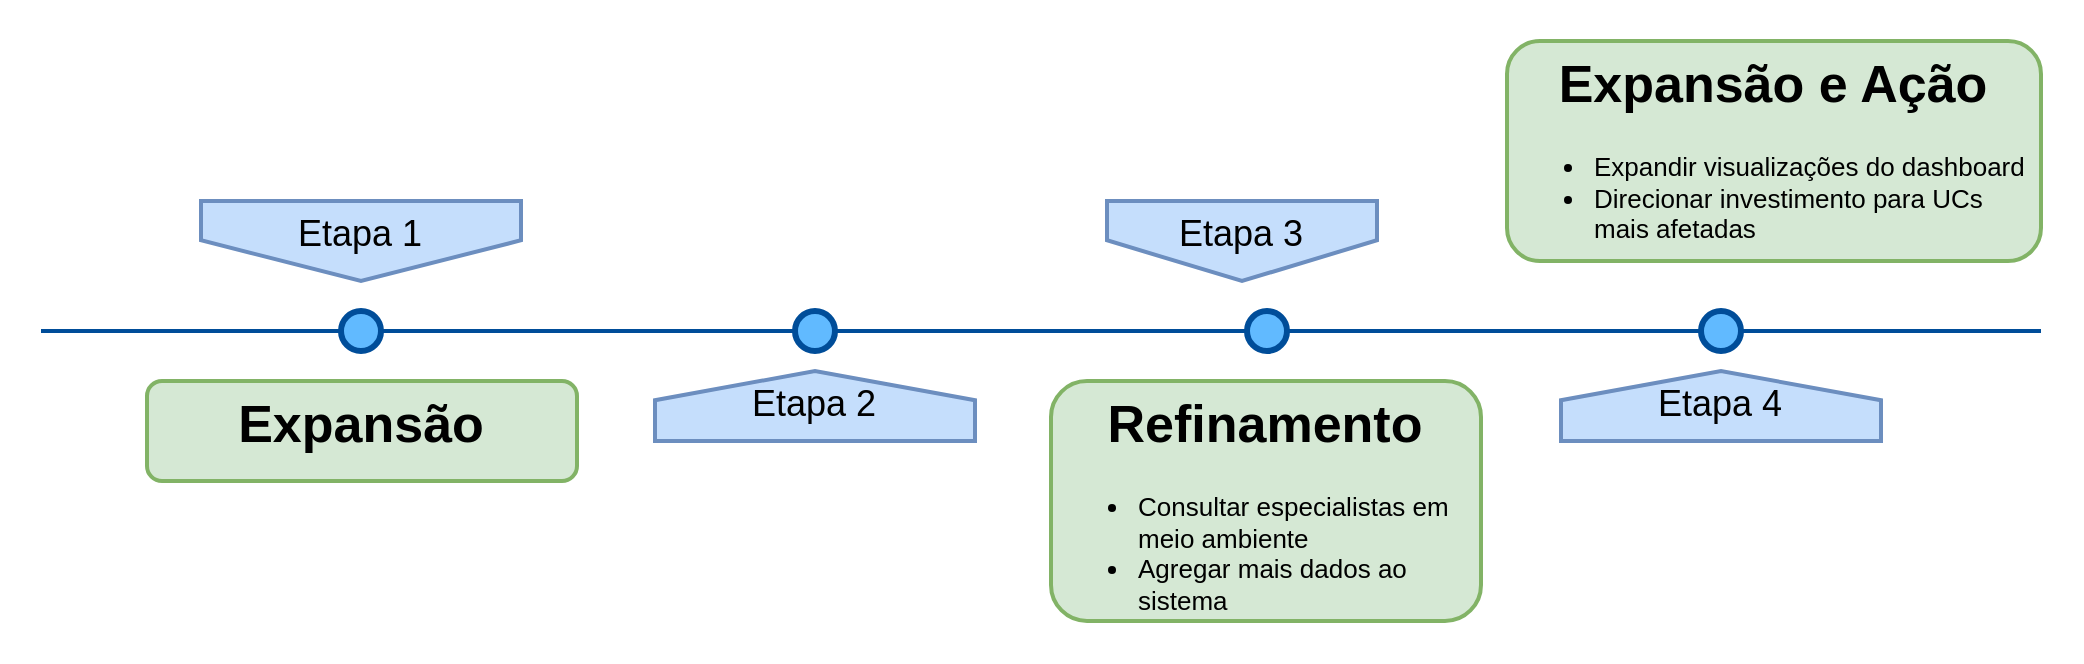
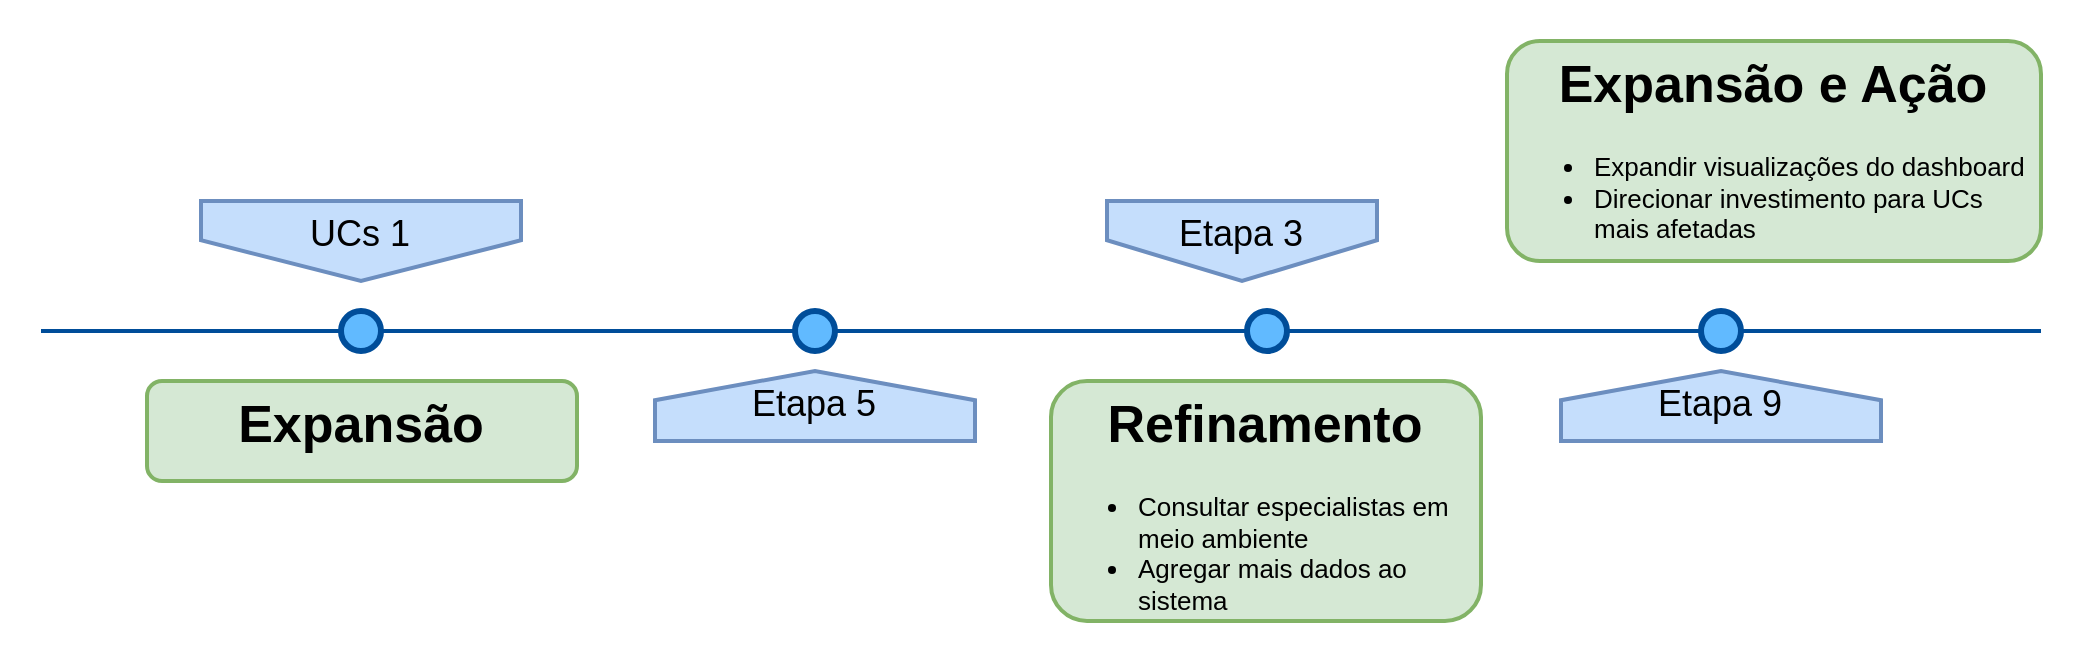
- <mxCell id="3" value="Etapa 1" style="shape=offPageConnector;whiteSpace=wrap;html=1;fillColor=#C5DEFC;fontSize=18;size=0.509;verticalAlign=top;strokeColor=#6c8ebf;strokeWidth=2;" parent="1" vertex="1"><mxGeometry x="100" y="100" width="160" height="40" as="geometry" /></mxCell>
+ <mxCell id="3" value="UCs 1" style="shape=offPageConnector;whiteSpace=wrap;html=1;fillColor=#C5DEFC;fontSize=18;size=0.509;verticalAlign=top;strokeColor=#6c8ebf;strokeWidth=2;" parent="1" vertex="1"><mxGeometry x="100" y="100" width="160" height="40" as="geometry" /></mxCell>
- <mxCell id="5" value="&lt;span style=&quot;font-size: 18px;&quot;&gt;Etapa 2&lt;/span&gt;" style="shape=offPageConnector;whiteSpace=wrap;html=1;fillColor=#C5DEFC;fontSize=18;size=0.418;flipV=1;verticalAlign=bottom;strokeColor=#6c8ebf;spacingBottom=4;strokeWidth=2;" parent="1" vertex="1"><mxGeometry x="327" y="185" width="160" height="35" as="geometry" /></mxCell>
+ <mxCell id="5" value="&lt;span style=&quot;font-size: 18px;&quot;&gt;Etapa 5&lt;/span&gt;" style="shape=offPageConnector;whiteSpace=wrap;html=1;fillColor=#C5DEFC;fontSize=18;size=0.418;flipV=1;verticalAlign=bottom;strokeColor=#6c8ebf;spacingBottom=4;strokeWidth=2;" parent="1" vertex="1"><mxGeometry x="327" y="185" width="160" height="35" as="geometry" /></mxCell>
- <mxCell id="6" value="&lt;span style=&quot;font-size: 18px;&quot;&gt;Etapa 4&lt;/span&gt;" style="shape=offPageConnector;whiteSpace=wrap;html=1;fillColor=#C5DEFC;fontSize=18;size=0.418;flipV=1;verticalAlign=bottom;strokeColor=#6c8ebf;spacingBottom=4;strokeWidth=2;" parent="1" vertex="1"><mxGeometry x="780" y="185" width="160" height="35" as="geometry" /></mxCell>
+ <mxCell id="6" value="&lt;span style=&quot;font-size: 18px;&quot;&gt;Etapa 9&lt;/span&gt;" style="shape=offPageConnector;whiteSpace=wrap;html=1;fillColor=#C5DEFC;fontSize=18;size=0.418;flipV=1;verticalAlign=bottom;strokeColor=#6c8ebf;spacingBottom=4;strokeWidth=2;" parent="1" vertex="1"><mxGeometry x="780" y="185" width="160" height="35" as="geometry" /></mxCell>
